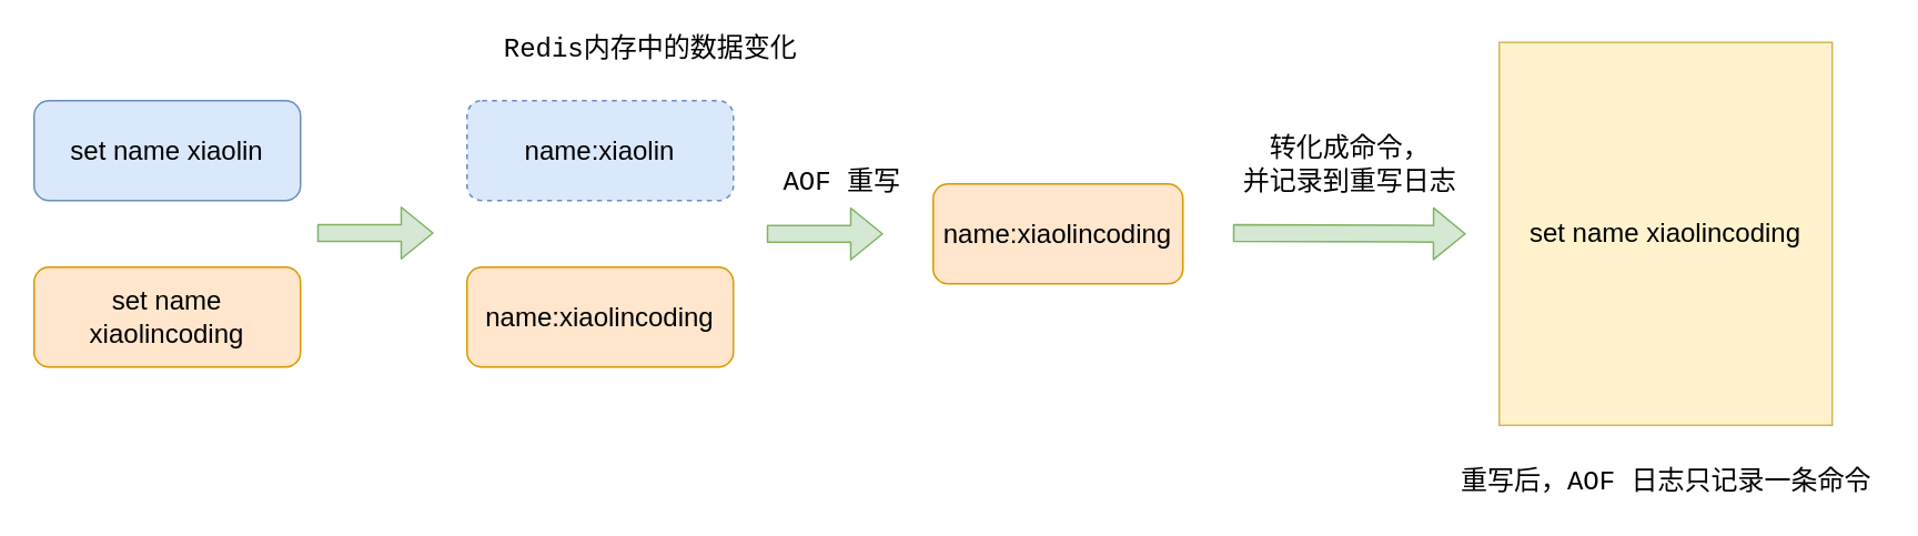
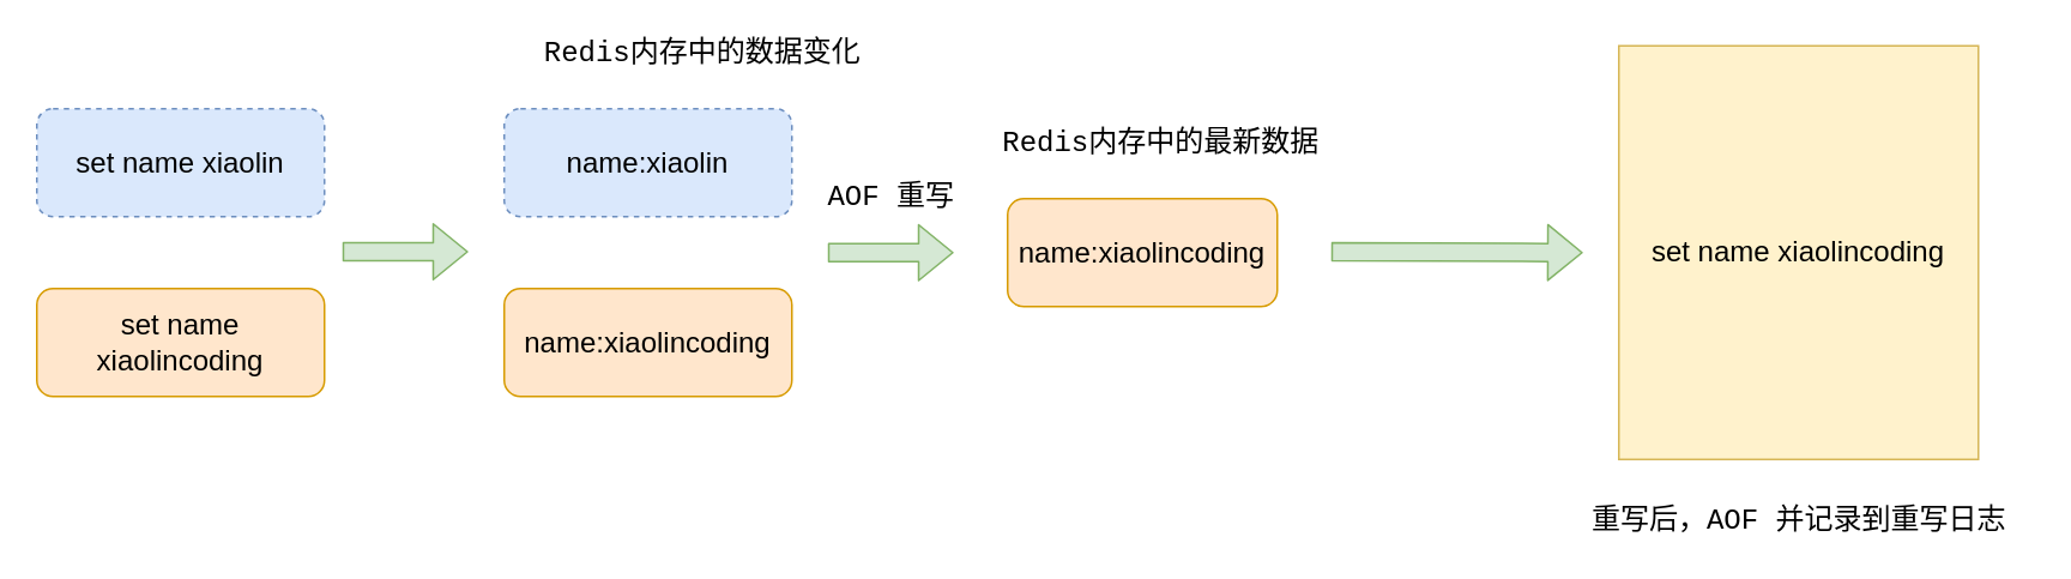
+ <mxCell id="11" value="Redis内存中的最新数据" style="text;html=1;align=center;verticalAlign=middle;resizable=0;points=[];autosize=1;strokeColor=none;fontSize=16;fontFamily=Courier New;" vertex="1" parent="1"><mxGeometry x="550" y="70" width="190" height="20" as="geometry" /></mxCell>
- <mxCell id="3" value="&lt;span style=&quot;font-size: 16px;&quot;&gt;set name xiaolin&lt;/span&gt;" style="rounded=1;whiteSpace=wrap;html=1;fontSize=16;fillColor=#dae8fc;strokeColor=#6c8ebf;" vertex="1" parent="1"><mxGeometry x="20" y="60" width="160" height="60" as="geometry" /></mxCell>
+ <mxCell id="3" value="&lt;span style=&quot;font-size: 16px;&quot;&gt;set name xiaolin&lt;/span&gt;" style="rounded=1;whiteSpace=wrap;html=1;fontSize=16;fillColor=#dae8fc;strokeColor=#6c8ebf;dashed=1;" vertex="1" parent="1"><mxGeometry x="20" y="60" width="160" height="60" as="geometry" /></mxCell>
- <mxCell id="14" value="转化成命令，&lt;br&gt;并记录到重写日志" style="text;html=1;align=center;verticalAlign=middle;resizable=0;points=[];autosize=1;strokeColor=none;fontSize=16;fontFamily=Courier New;" vertex="1" parent="1"><mxGeometry x="740" y="80" width="140" height="40" as="geometry" /></mxCell>
- <mxCell id="12" value="AOF 重写" style="text;html=1;align=center;verticalAlign=middle;resizable=0;points=[];autosize=1;strokeColor=none;fontSize=16;fontFamily=Courier New;" vertex="1" parent="1"><mxGeometry x="460" y="100" width="90" height="20" as="geometry" /></mxCell>
+ <mxCell id="12" value="AOF 重写" style="text;html=1;align=center;verticalAlign=middle;resizable=0;points=[];autosize=1;strokeColor=none;fontSize=16;fontFamily=Courier New;" vertex="1" parent="1"><mxGeometry x="450" y="100" width="90" height="20" as="geometry" /></mxCell>
- <mxCell id="15" value="重写后，AOF 日志只记录一条命令" style="text;html=1;align=center;verticalAlign=middle;resizable=0;points=[];autosize=1;strokeColor=none;fontSize=16;fontFamily=Courier New;" vertex="1" parent="1"><mxGeometry x="870" y="280" width="260" height="20" as="geometry" /></mxCell>
+ <mxCell id="15" value="重写后，AOF 并记录到重写日志" style="text;html=1;align=center;verticalAlign=middle;resizable=0;points=[];autosize=1;strokeColor=none;fontSize=16;fontFamily=Courier New;" vertex="1" parent="1"><mxGeometry x="870" y="280" width="260" height="20" as="geometry" /></mxCell>
